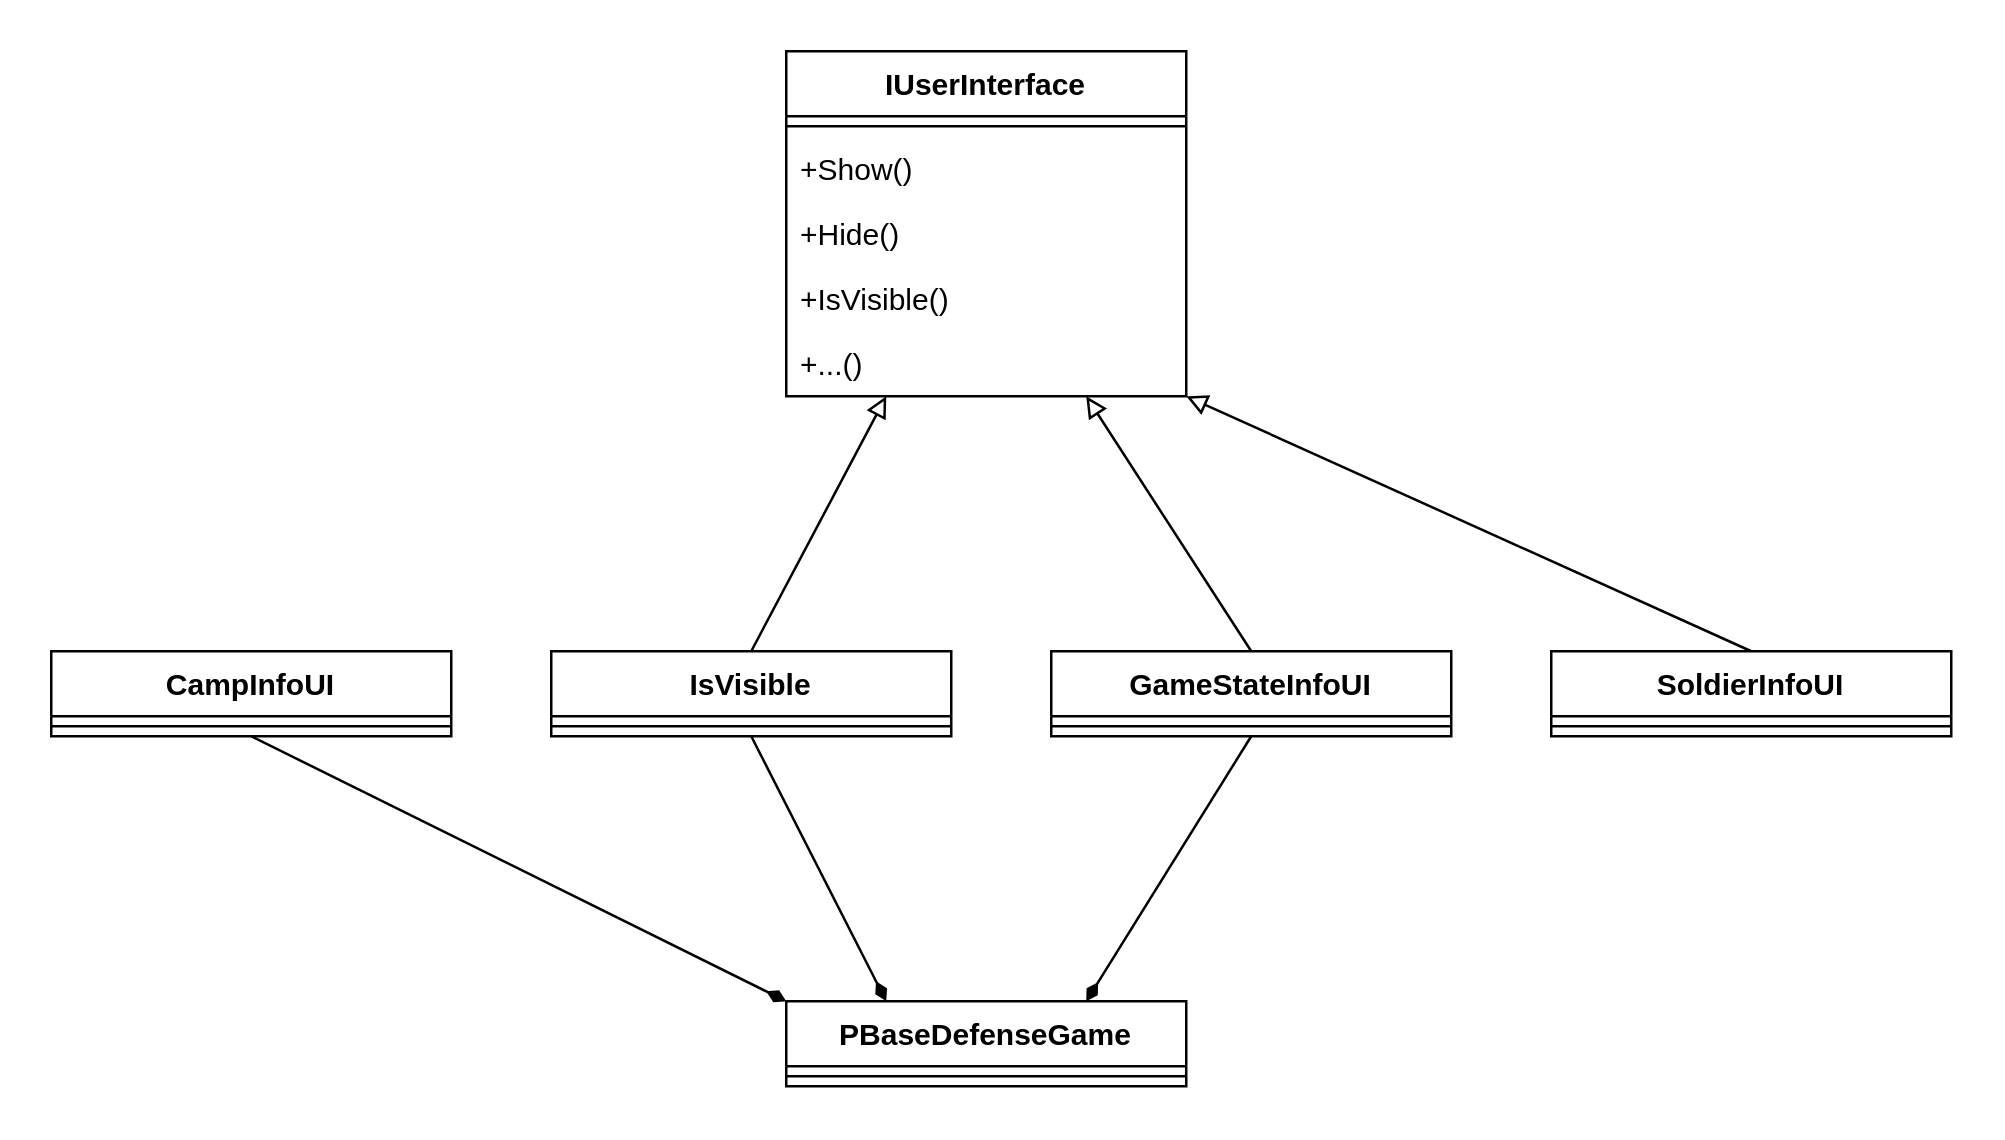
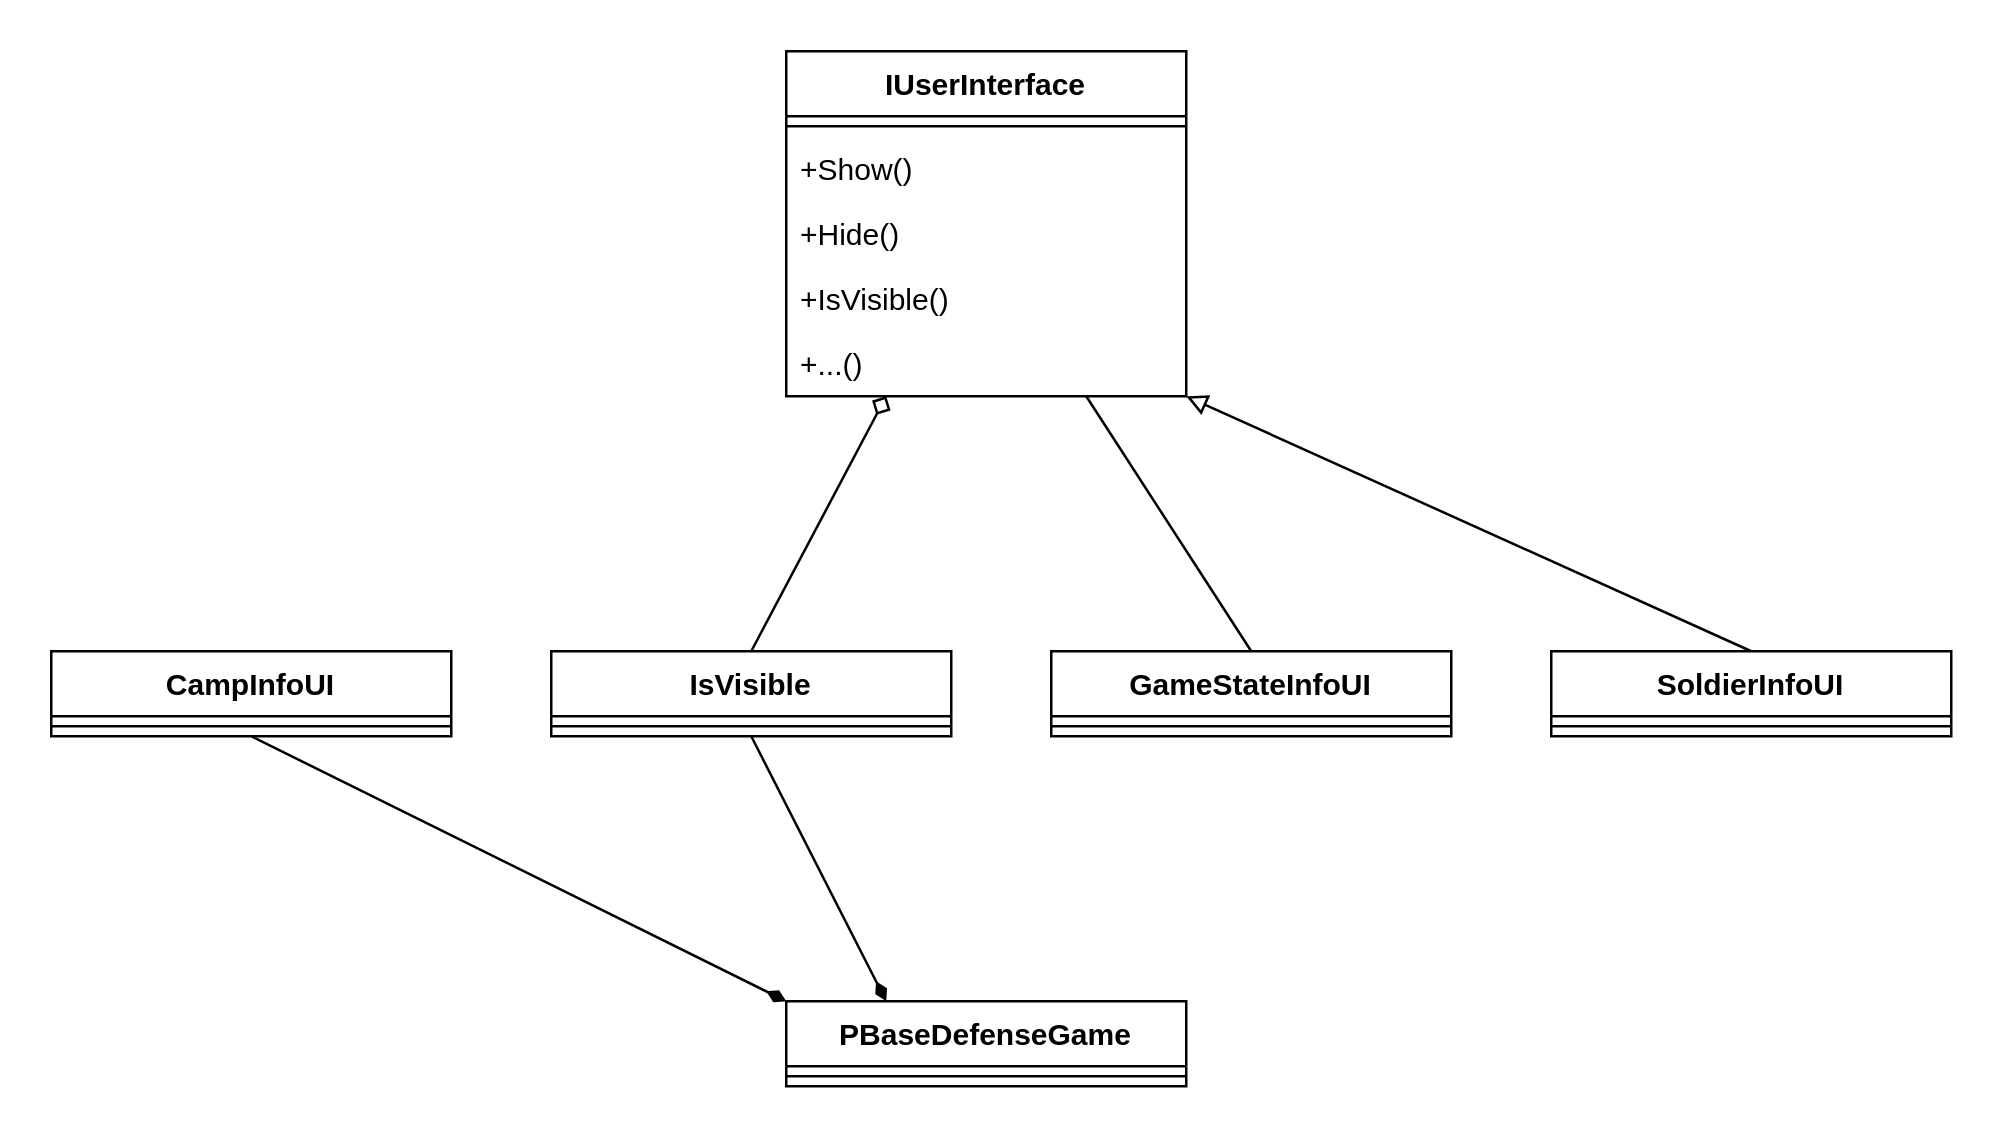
- <mxCell id="13" style="edgeStyle=none;rounded=0;orthogonalLoop=1;jettySize=auto;html=1;exitX=0.5;exitY=0;exitDx=0;exitDy=0;entryX=0.75;entryY=1;entryDx=0;entryDy=0;endArrow=block;endFill=0;" edge="1" parent="1" source="14" target="2"><mxGeometry relative="1" as="geometry" /></mxCell>
+ <mxCell id="13" style="edgeStyle=none;rounded=0;orthogonalLoop=1;jettySize=auto;html=1;exitX=0.5;exitY=0;exitDx=0;exitDy=0;entryX=0.75;entryY=1;entryDx=0;entryDy=0;endArrow=none;endFill=0;" edge="1" parent="1" source="14" target="2"><mxGeometry relative="1" as="geometry" /></mxCell>
- <mxCell id="9" style="edgeStyle=none;rounded=0;orthogonalLoop=1;jettySize=auto;html=1;exitX=0.5;exitY=0;exitDx=0;exitDy=0;entryX=0.25;entryY=1;entryDx=0;entryDy=0;endArrow=block;endFill=0;" edge="1" parent="1" source="10" target="2"><mxGeometry relative="1" as="geometry" /></mxCell>
+ <mxCell id="9" style="edgeStyle=none;rounded=0;orthogonalLoop=1;jettySize=auto;html=1;exitX=0.5;exitY=0;exitDx=0;exitDy=0;entryX=0.25;entryY=1;entryDx=0;entryDy=0;endArrow=diamond;endFill=0;" edge="1" parent="1" source="10" target="2"><mxGeometry relative="1" as="geometry" /></mxCell>
- <mxCell id="12" style="edgeStyle=none;rounded=0;orthogonalLoop=1;jettySize=auto;html=1;exitX=0.5;exitY=1;exitDx=0;exitDy=0;entryX=0.75;entryY=0;entryDx=0;entryDy=0;endArrow=diamondThin;endFill=1;" edge="1" parent="1" source="14" target="22"><mxGeometry relative="1" as="geometry" /></mxCell>
